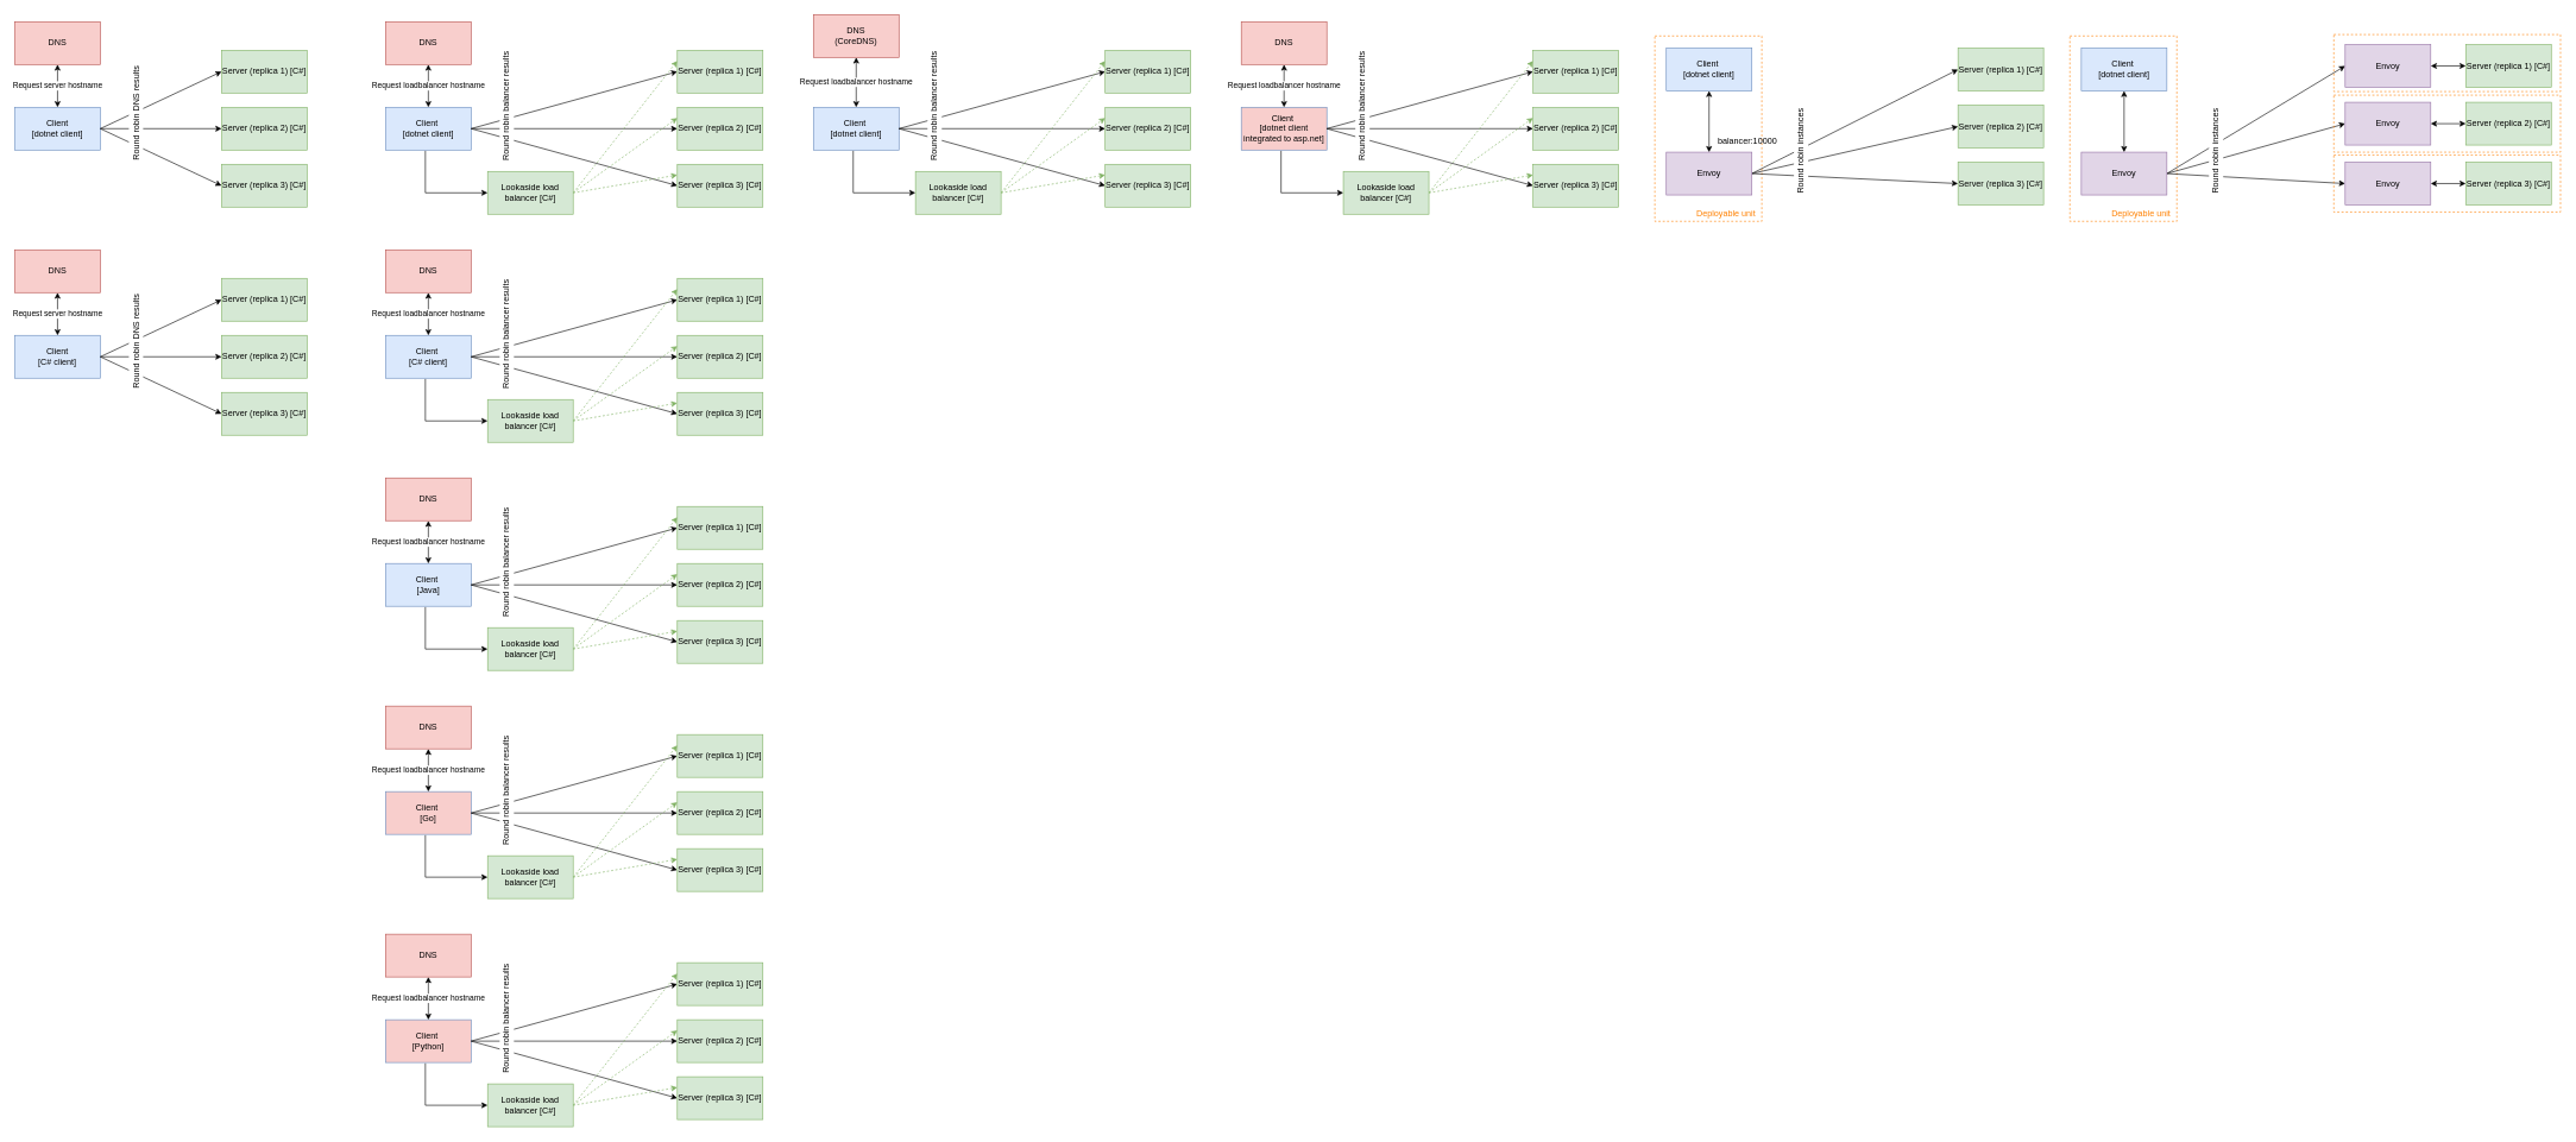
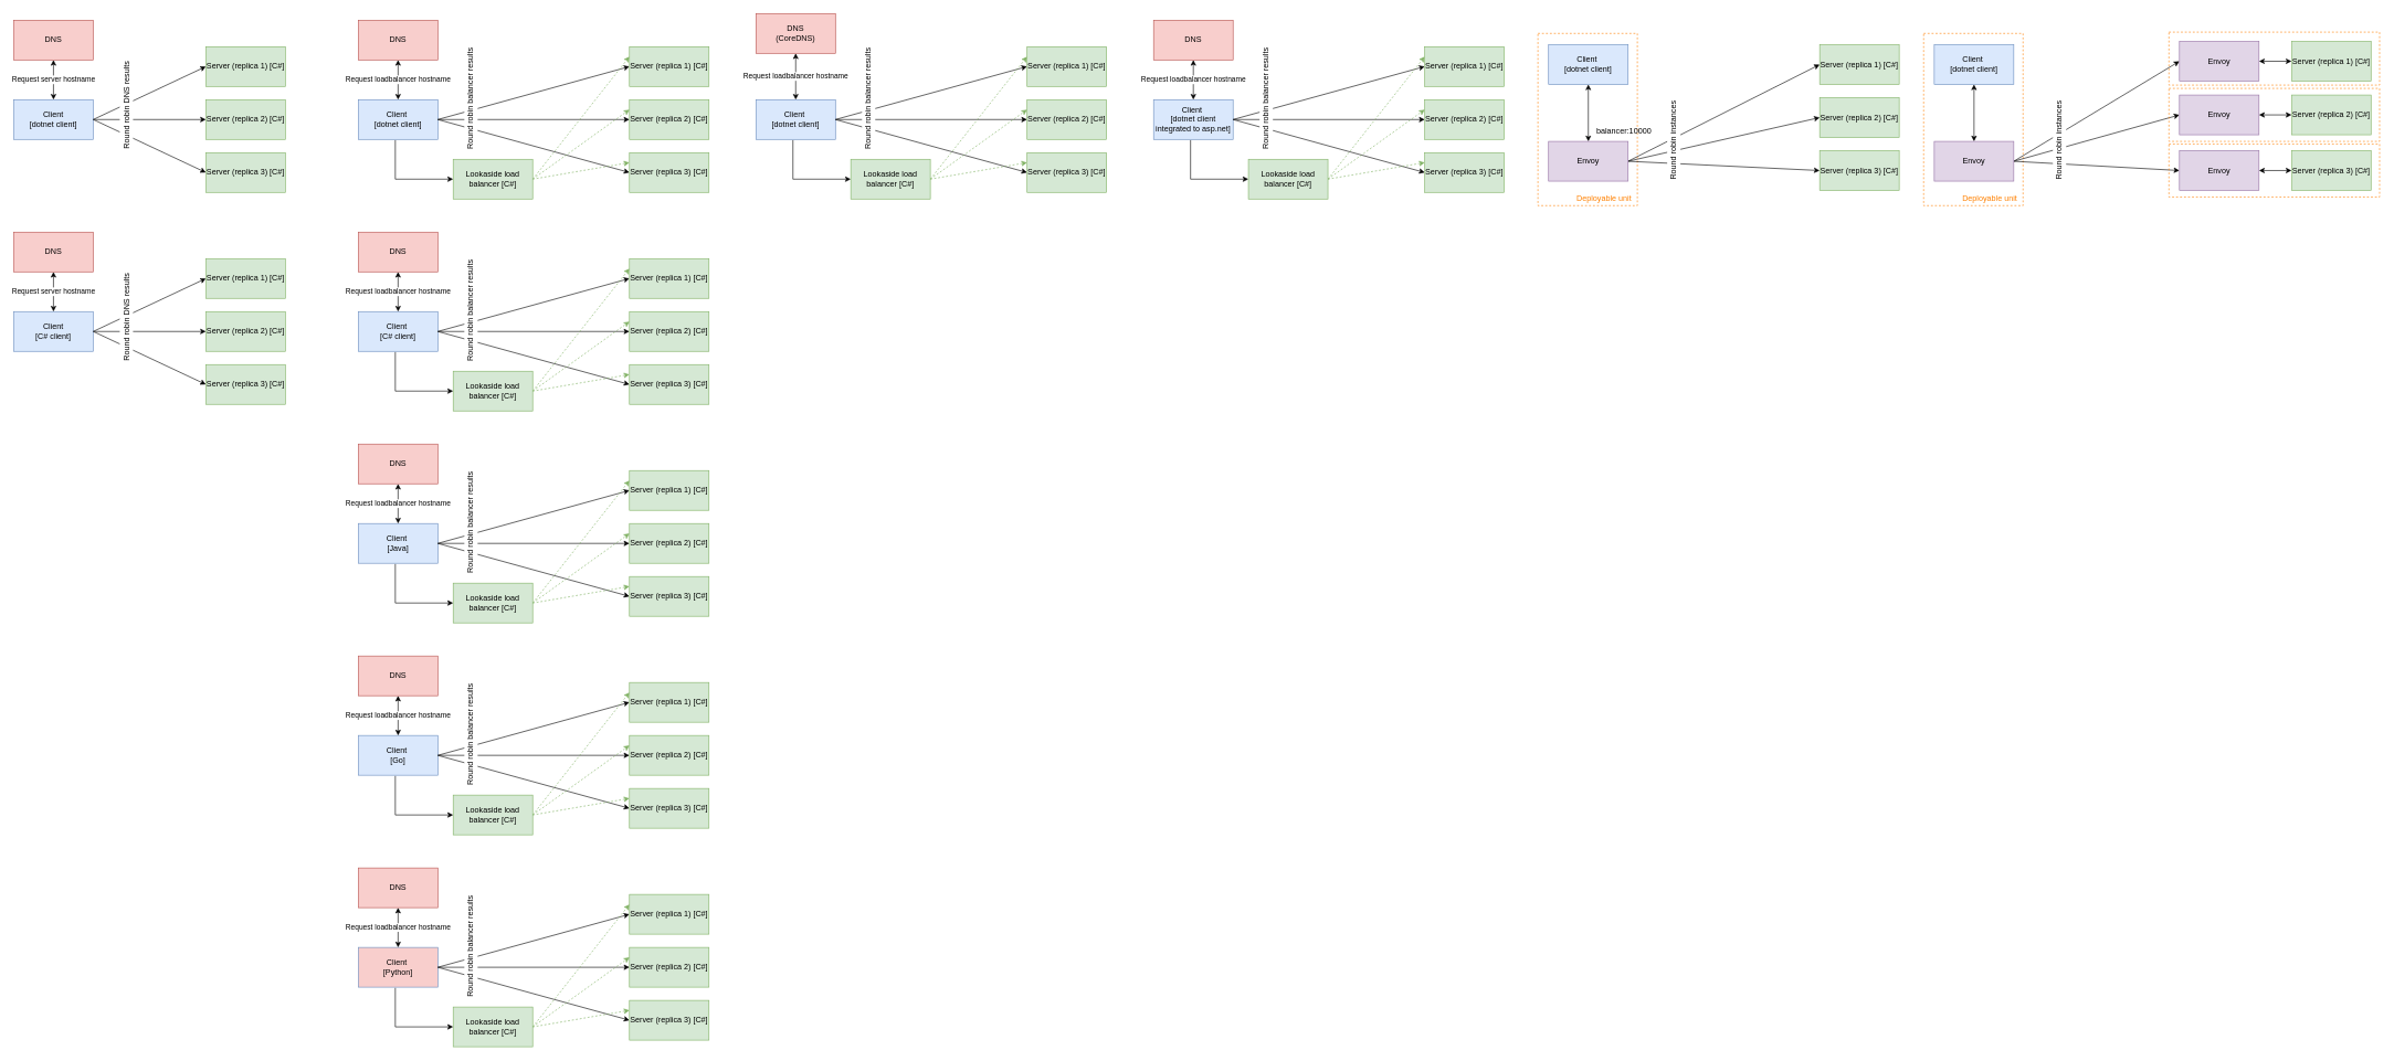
- <mxCell id="114" value="Client&amp;nbsp;&lt;br&gt;[dotnet client integrated to asp.net]" style="rounded=0;whiteSpace=wrap;html=1;rotation=0;fillColor=#f8cecc;strokeColor=#6c8ebf;" parent="1" vertex="1"><mxGeometry x="1740" y="150" width="120" height="60" as="geometry" /></mxCell>
+ <mxCell id="114" value="Client&amp;nbsp;&lt;br&gt;[dotnet client integrated to asp.net]" style="rounded=0;whiteSpace=wrap;html=1;rotation=0;fillColor=#dae8fc;strokeColor=#6c8ebf;" parent="1" vertex="1"><mxGeometry x="1740" y="150" width="120" height="60" as="geometry" /></mxCell>
- <mxCell id="69" value="Client&amp;nbsp;&lt;br&gt;[Go]" style="rounded=0;whiteSpace=wrap;html=1;rotation=0;fillColor=#f8cecc;strokeColor=#6c8ebf;" parent="1" vertex="1"><mxGeometry x="540" y="1110" width="120" height="60" as="geometry" /></mxCell>
+ <mxCell id="69" value="Client&amp;nbsp;&lt;br&gt;[Go]" style="rounded=0;whiteSpace=wrap;html=1;rotation=0;fillColor=#dae8fc;strokeColor=#6c8ebf;" parent="1" vertex="1"><mxGeometry x="540" y="1110" width="120" height="60" as="geometry" /></mxCell>
